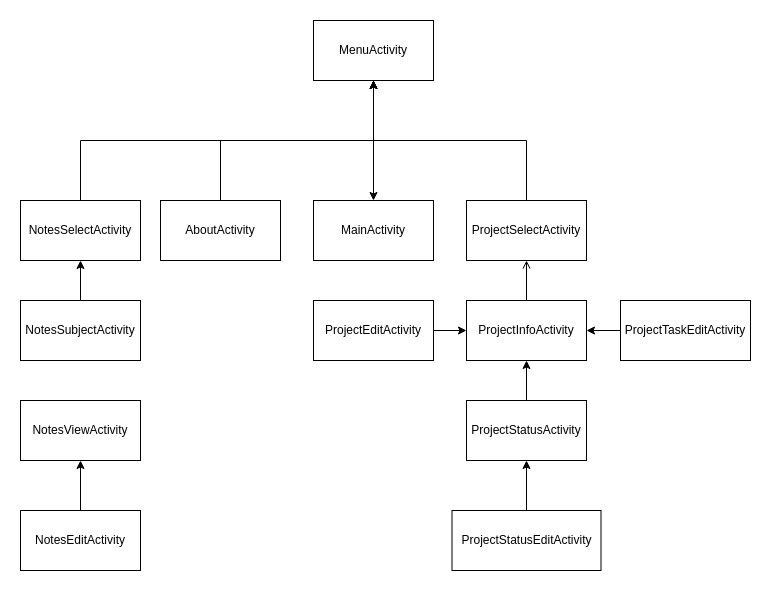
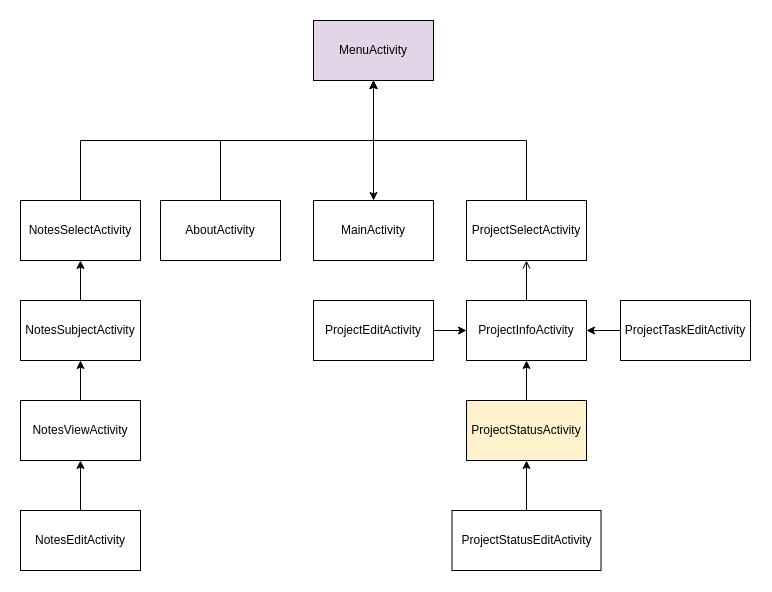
- <mxCell id="2" value="MenuActivity" style="rounded=0;whiteSpace=wrap;html=1;" vertex="1" parent="1"><mxGeometry x="313" y="20" width="120" height="60" as="geometry" /></mxCell>
+ <mxCell id="2" value="MenuActivity" style="rounded=0;whiteSpace=wrap;html=1;fillColor=#e1d5e7;" vertex="1" parent="1"><mxGeometry x="313" y="20" width="120" height="60" as="geometry" /></mxCell>
+ <mxCell id="11" style="edgeStyle=orthogonalEdgeStyle;rounded=0;orthogonalLoop=1;jettySize=auto;html=1;exitX=0.5;exitY=0;exitDx=0;exitDy=0;entryX=0.5;entryY=1;entryDx=0;entryDy=0;startArrow=none;startFill=0;" edge="1" parent="1" source="12" target="10"><mxGeometry relative="1" as="geometry" /></mxCell>
- <mxCell id="24" value="ProjectStatusActivity" style="rounded=0;whiteSpace=wrap;html=1;" vertex="1" parent="1"><mxGeometry x="466" y="400" width="120" height="60" as="geometry" /></mxCell>
+ <mxCell id="24" value="ProjectStatusActivity" style="rounded=0;whiteSpace=wrap;html=1;fillColor=#fff2cc;" vertex="1" parent="1"><mxGeometry x="466" y="400" width="120" height="60" as="geometry" /></mxCell>
